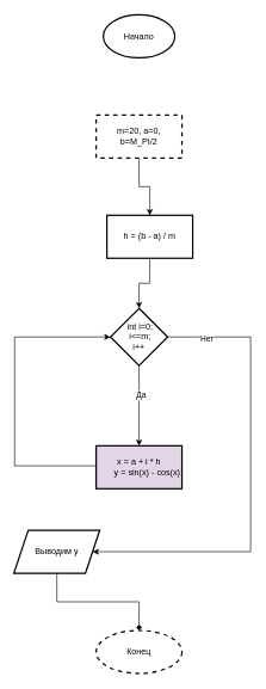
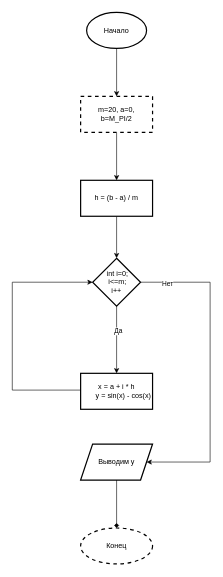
+ <mxCell id="2" value="" style="edgeStyle=orthogonalEdgeStyle;rounded=0;orthogonalLoop=1;jettySize=auto;html=1;" edge="1" parent="1" source="3" target="5"><mxGeometry relative="1" as="geometry" /></mxCell>
- <mxCell id="7" value="h = (b - a) / m" style="whiteSpace=wrap;html=1;strokeWidth=2;" vertex="1" parent="1"><mxGeometry x="149" y="300" width="120" height="60" as="geometry" /></mxCell>
+ <mxCell id="7" value="h = (b - a) / m" style="whiteSpace=wrap;html=1;strokeWidth=2;" vertex="1" parent="1"><mxGeometry x="134" y="300" width="120" height="60" as="geometry" /></mxCell>
- <mxCell id="14" value="&lt;div&gt;x = a + i * h&lt;/div&gt;&lt;div&gt;&amp;nbsp; &amp;nbsp; &amp;nbsp; &amp;nbsp;y = sin(x) - cos(x)&lt;/div&gt;" style="whiteSpace=wrap;html=1;strokeWidth=2;fillColor=#e1d5e7;" vertex="1" parent="1"><mxGeometry x="134" y="622" width="120" height="60" as="geometry" /></mxCell>
+ <mxCell id="14" value="&lt;div&gt;x = a + i * h&lt;/div&gt;&lt;div&gt;&amp;nbsp; &amp;nbsp; &amp;nbsp; &amp;nbsp;y = sin(x) - cos(x)&lt;/div&gt;" style="whiteSpace=wrap;html=1;strokeWidth=2;" vertex="1" parent="1"><mxGeometry x="134" y="622" width="120" height="60" as="geometry" /></mxCell>
- <mxCell id="16" value="Выводим у" style="shape=parallelogram;perimeter=parallelogramPerimeter;whiteSpace=wrap;html=1;fixedSize=1;strokeWidth=2;" vertex="1" parent="1"><mxGeometry x="19" y="740" width="120" height="60" as="geometry" /></mxCell>
+ <mxCell id="16" value="Выводим у" style="shape=parallelogram;perimeter=parallelogramPerimeter;whiteSpace=wrap;html=1;fixedSize=1;strokeWidth=2;" vertex="1" parent="1"><mxGeometry x="134" y="740" width="120" height="60" as="geometry" /></mxCell>
